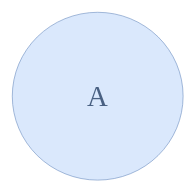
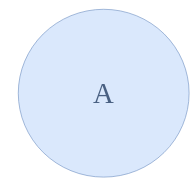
- <mxCell id="2" value="A" style="ellipse;whiteSpace=wrap;html=1;fontSize=48;fontFamily=sans-serif;fillColor=#dae8fc;strokeColor=#6c8ebf;fontColor=#496082;" vertex="1" parent="1"><mxGeometry x="20" y="20" width="285" height="280" as="geometry" /></mxCell>
+ <mxCell id="2" value="A" style="ellipse;whiteSpace=wrap;html=1;fontSize=48;fontFamily=sans-serif;fillColor=#dae8fc;strokeColor=#6c8ebf;fontColor=#496082;" vertex="1" parent="1"><mxGeometry x="30" y="15" width="285" height="280" as="geometry" /></mxCell>
